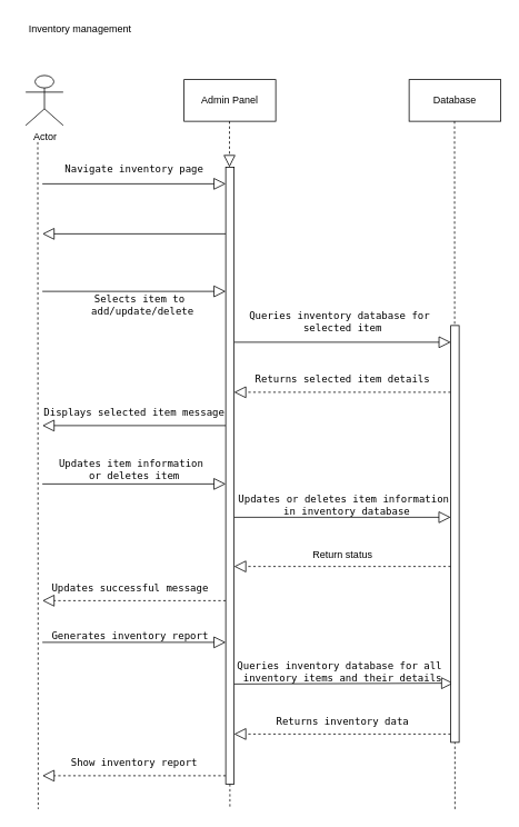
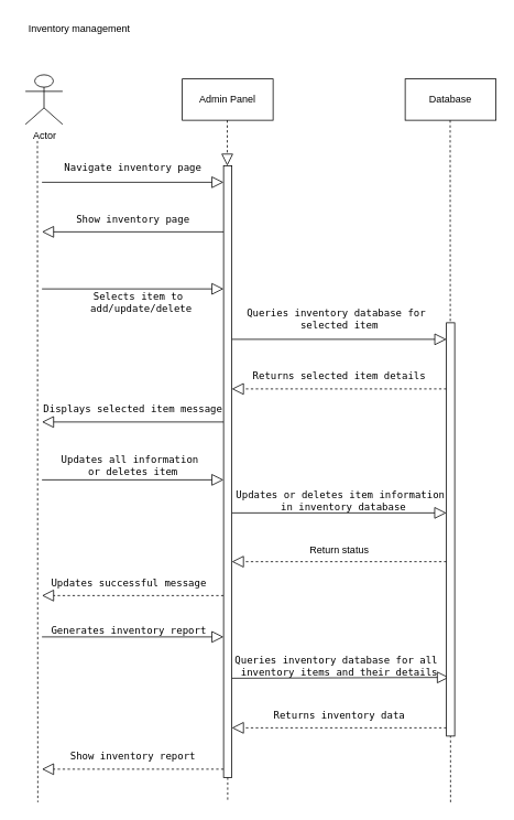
+ <mxCell id="9" value="&lt;pre&gt;&lt;code class=&quot;!whitespace-pre hljs language-rust&quot;&gt;Show inventory page&lt;/code&gt;&lt;/pre&gt;" style="text;html=1;align=center;verticalAlign=middle;resizable=0;points=[];autosize=1;strokeColor=none;fillColor=none;" parent="1" vertex="1"><mxGeometry x="80" y="240" width="160" height="50" as="geometry" /></mxCell>
- <mxCell id="14" value="&lt;pre&gt;&lt;code class=&quot;!whitespace-pre hljs language-rust&quot;&gt;Updates item information &lt;br&gt;or deletes item&lt;/code&gt;&lt;/pre&gt;" style="text;html=1;align=center;verticalAlign=middle;resizable=0;points=[];autosize=1;strokeColor=none;fillColor=none;" parent="1" vertex="1"><mxGeometry x="60" y="528" width="200" height="70" as="geometry" /></mxCell>
+ <mxCell id="14" value="&lt;pre&gt;&lt;code class=&quot;!whitespace-pre hljs language-rust&quot;&gt;Updates all information &lt;br&gt;or deletes item&lt;/code&gt;&lt;/pre&gt;" style="text;html=1;align=center;verticalAlign=middle;resizable=0;points=[];autosize=1;strokeColor=none;fillColor=none;" parent="1" vertex="1"><mxGeometry x="60" y="528" width="200" height="70" as="geometry" /></mxCell>
